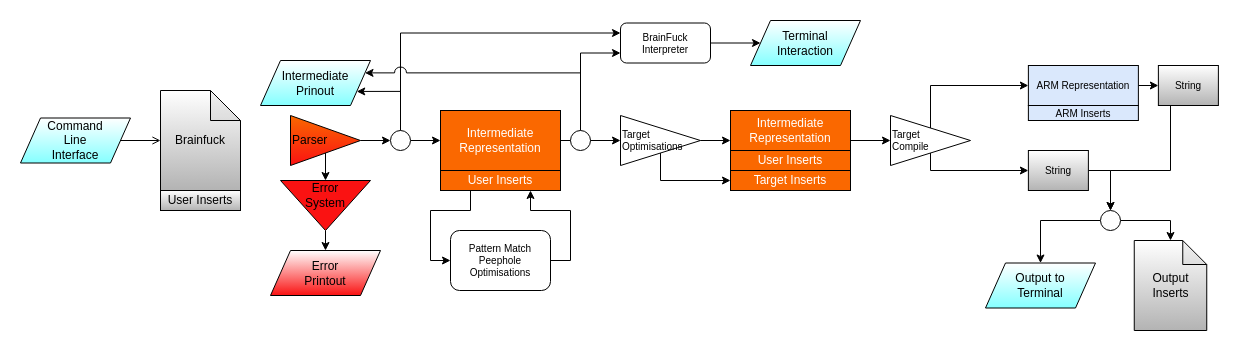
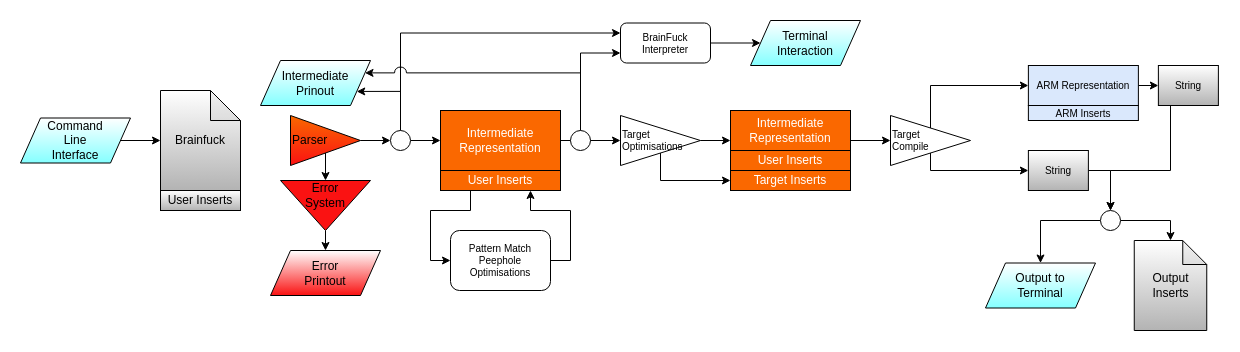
- <mxCell id="8" style="edgeStyle=orthogonalEdgeStyle;rounded=0;orthogonalLoop=1;jettySize=auto;html=1;exitX=1;exitY=0.5;exitDx=0;exitDy=0;entryX=0;entryY=0.5;entryDx=0;entryDy=0;entryPerimeter=0;endArrow=open;" edge="1" parent="1" source="9" target="2"><mxGeometry relative="1" as="geometry" /></mxCell>
+ <mxCell id="8" style="edgeStyle=orthogonalEdgeStyle;rounded=0;orthogonalLoop=1;jettySize=auto;html=1;exitX=1;exitY=0.5;exitDx=0;exitDy=0;entryX=0;entryY=0.5;entryDx=0;entryDy=0;entryPerimeter=0;" edge="1" parent="1" source="9" target="2"><mxGeometry relative="1" as="geometry" /></mxCell>
